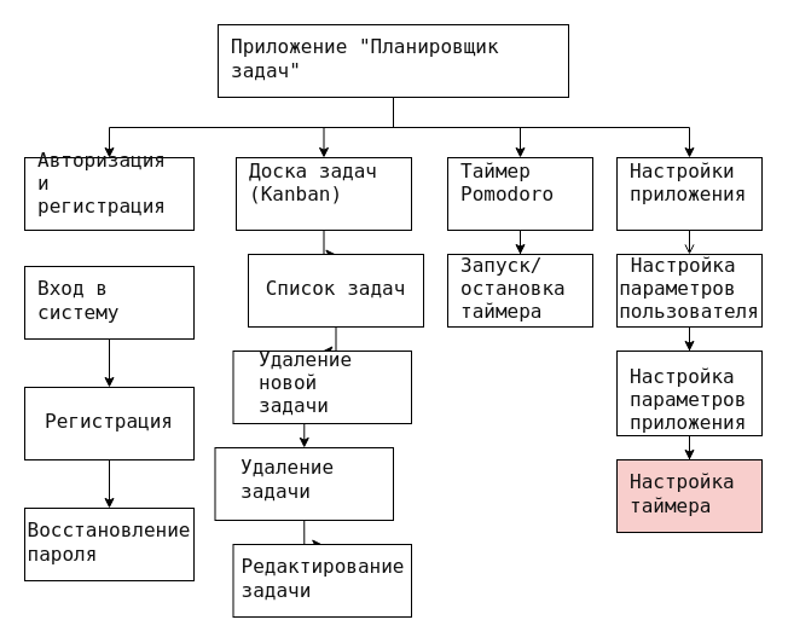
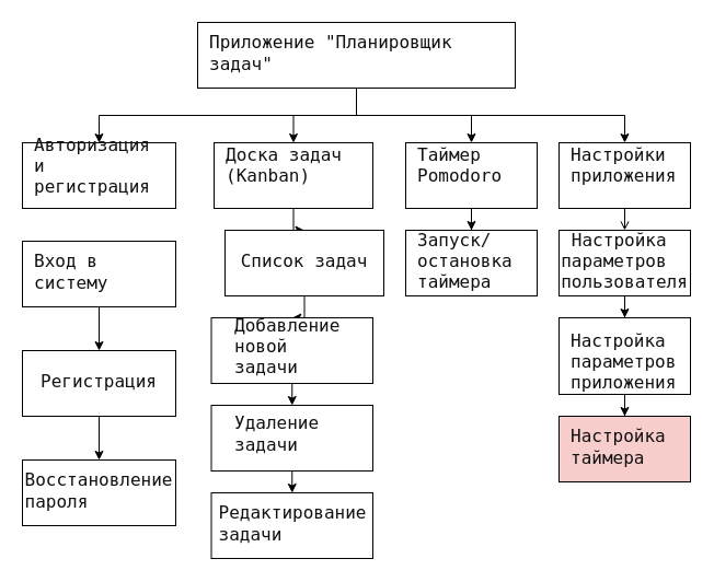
- <mxCell id="22" value="&lt;pre style=&quot;text-wrap: wrap; margin-top: 0px; margin-bottom: 4px; padding: 10px; box-sizing: border-box; border: 1px solid var(--cib-color-stroke-neutral-primary); background: var(--cib-color-syntax-background-surface); border-radius: var(--cib-border-radius-large); color: rgb(17, 17, 17); font-size: 16px; text-align: start;&quot;&gt;&lt;pre style=&quot;text-wrap: wrap; margin-top: 0px; margin-bottom: 4px; padding: 10px; box-sizing: border-box; border: 1px solid var(--cib-color-stroke-neutral-primary); background: var(--cib-color-syntax-background-surface); border-radius: var(--cib-border-radius-large);&quot;&gt;&lt;code style=&quot;font-size: var(--cib-type-body1-font-size); line-height: var(--cib-type-body1-line-height); font-weight: var(--cib-type-body1-font-weight); font-variation-settings: var(--cib-type-body1-font-variation-settings);&quot;&gt;Удаление новой задачи&lt;/code&gt;&lt;/pre&gt;&lt;/pre&gt;" style="rounded=0;whiteSpace=wrap;html=1;" vertex="1" parent="1"><mxGeometry x="192.5" y="290" width="147.5" height="60" as="geometry" /></mxCell>
+ <mxCell id="22" value="&lt;pre style=&quot;text-wrap: wrap; margin-top: 0px; margin-bottom: 4px; padding: 10px; box-sizing: border-box; border: 1px solid var(--cib-color-stroke-neutral-primary); background: var(--cib-color-syntax-background-surface); border-radius: var(--cib-border-radius-large); color: rgb(17, 17, 17); font-size: 16px; text-align: start;&quot;&gt;&lt;pre style=&quot;text-wrap: wrap; margin-top: 0px; margin-bottom: 4px; padding: 10px; box-sizing: border-box; border: 1px solid var(--cib-color-stroke-neutral-primary); background: var(--cib-color-syntax-background-surface); border-radius: var(--cib-border-radius-large);&quot;&gt;&lt;code style=&quot;font-size: var(--cib-type-body1-font-size); line-height: var(--cib-type-body1-line-height); font-weight: var(--cib-type-body1-font-weight); font-variation-settings: var(--cib-type-body1-font-variation-settings);&quot;&gt;Добавление новой задачи&lt;/code&gt;&lt;/pre&gt;&lt;/pre&gt;" style="rounded=0;whiteSpace=wrap;html=1;" vertex="1" parent="1"><mxGeometry x="192.5" y="290" width="147.5" height="60" as="geometry" /></mxCell>
- <mxCell id="24" value="&lt;pre style=&quot;text-wrap: wrap; margin-top: 0px; margin-bottom: 4px; padding: 10px; box-sizing: border-box; border: 1px solid var(--cib-color-stroke-neutral-primary); background: var(--cib-color-syntax-background-surface); border-radius: var(--cib-border-radius-large); color: rgb(17, 17, 17); font-size: 16px; text-align: start;&quot;&gt;&lt;pre style=&quot;text-wrap: wrap; margin-top: 0px; margin-bottom: 4px; padding: 10px; box-sizing: border-box; border: 1px solid var(--cib-color-stroke-neutral-primary); background: var(--cib-color-syntax-background-surface); border-radius: var(--cib-border-radius-large);&quot;&gt;&lt;code style=&quot;font-size: var(--cib-type-body1-font-size); line-height: var(--cib-type-body1-line-height); font-weight: var(--cib-type-body1-font-weight); font-variation-settings: var(--cib-type-body1-font-variation-settings);&quot;&gt;Удаление задачи&lt;/code&gt;&lt;/pre&gt;&lt;/pre&gt;" style="rounded=0;whiteSpace=wrap;html=1;" vertex="1" parent="1"><mxGeometry x="177.5" y="370" width="147.5" height="60" as="geometry" /></mxCell>
+ <mxCell id="24" value="&lt;pre style=&quot;text-wrap: wrap; margin-top: 0px; margin-bottom: 4px; padding: 10px; box-sizing: border-box; border: 1px solid var(--cib-color-stroke-neutral-primary); background: var(--cib-color-syntax-background-surface); border-radius: var(--cib-border-radius-large); color: rgb(17, 17, 17); font-size: 16px; text-align: start;&quot;&gt;&lt;pre style=&quot;text-wrap: wrap; margin-top: 0px; margin-bottom: 4px; padding: 10px; box-sizing: border-box; border: 1px solid var(--cib-color-stroke-neutral-primary); background: var(--cib-color-syntax-background-surface); border-radius: var(--cib-border-radius-large);&quot;&gt;&lt;code style=&quot;font-size: var(--cib-type-body1-font-size); line-height: var(--cib-type-body1-line-height); font-weight: var(--cib-type-body1-font-weight); font-variation-settings: var(--cib-type-body1-font-variation-settings);&quot;&gt;Удаление задачи&lt;/code&gt;&lt;/pre&gt;&lt;/pre&gt;" style="rounded=0;whiteSpace=wrap;html=1;" vertex="1" parent="1"><mxGeometry x="192.5" y="370" width="147.5" height="60" as="geometry" /></mxCell>
